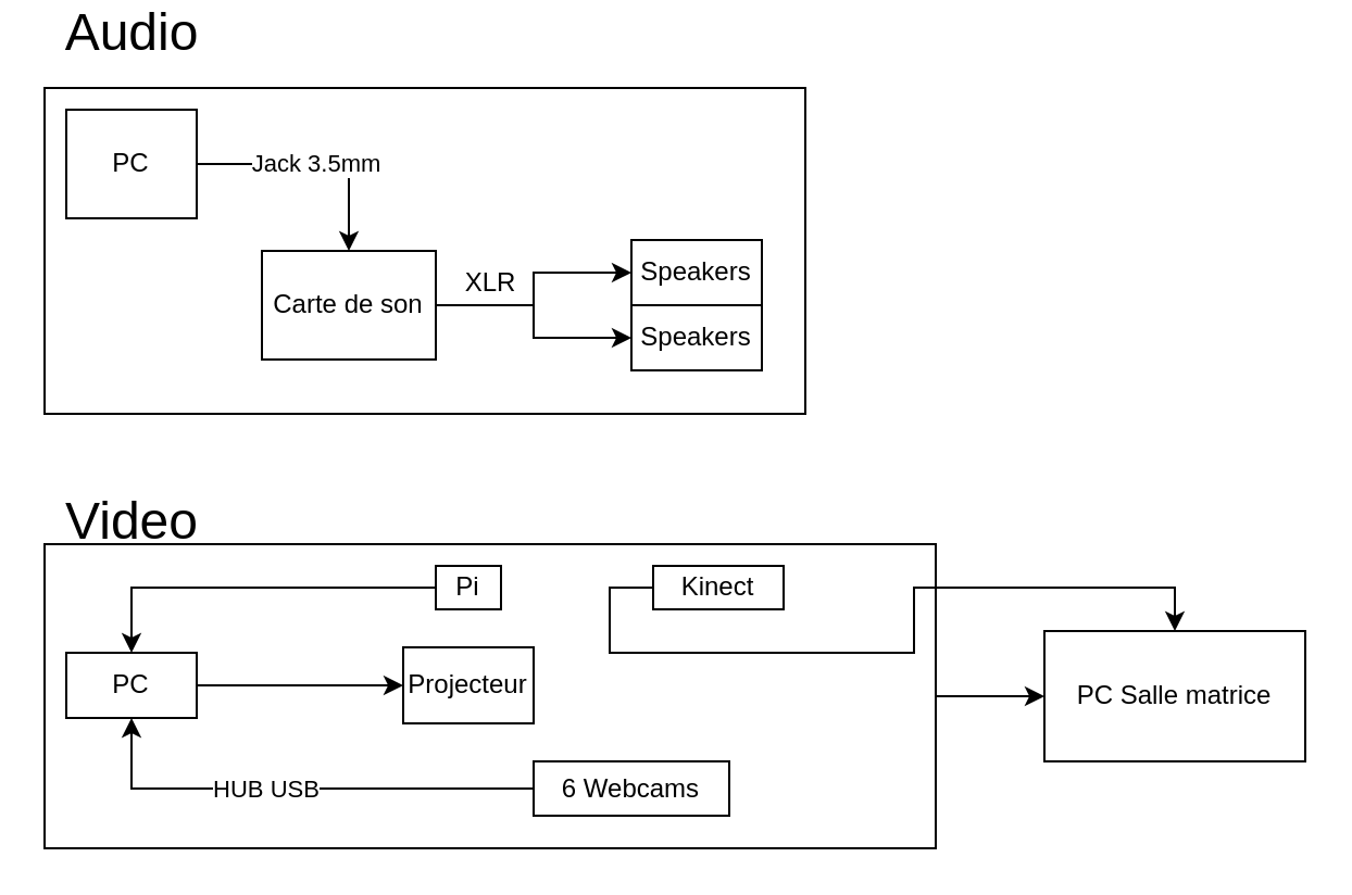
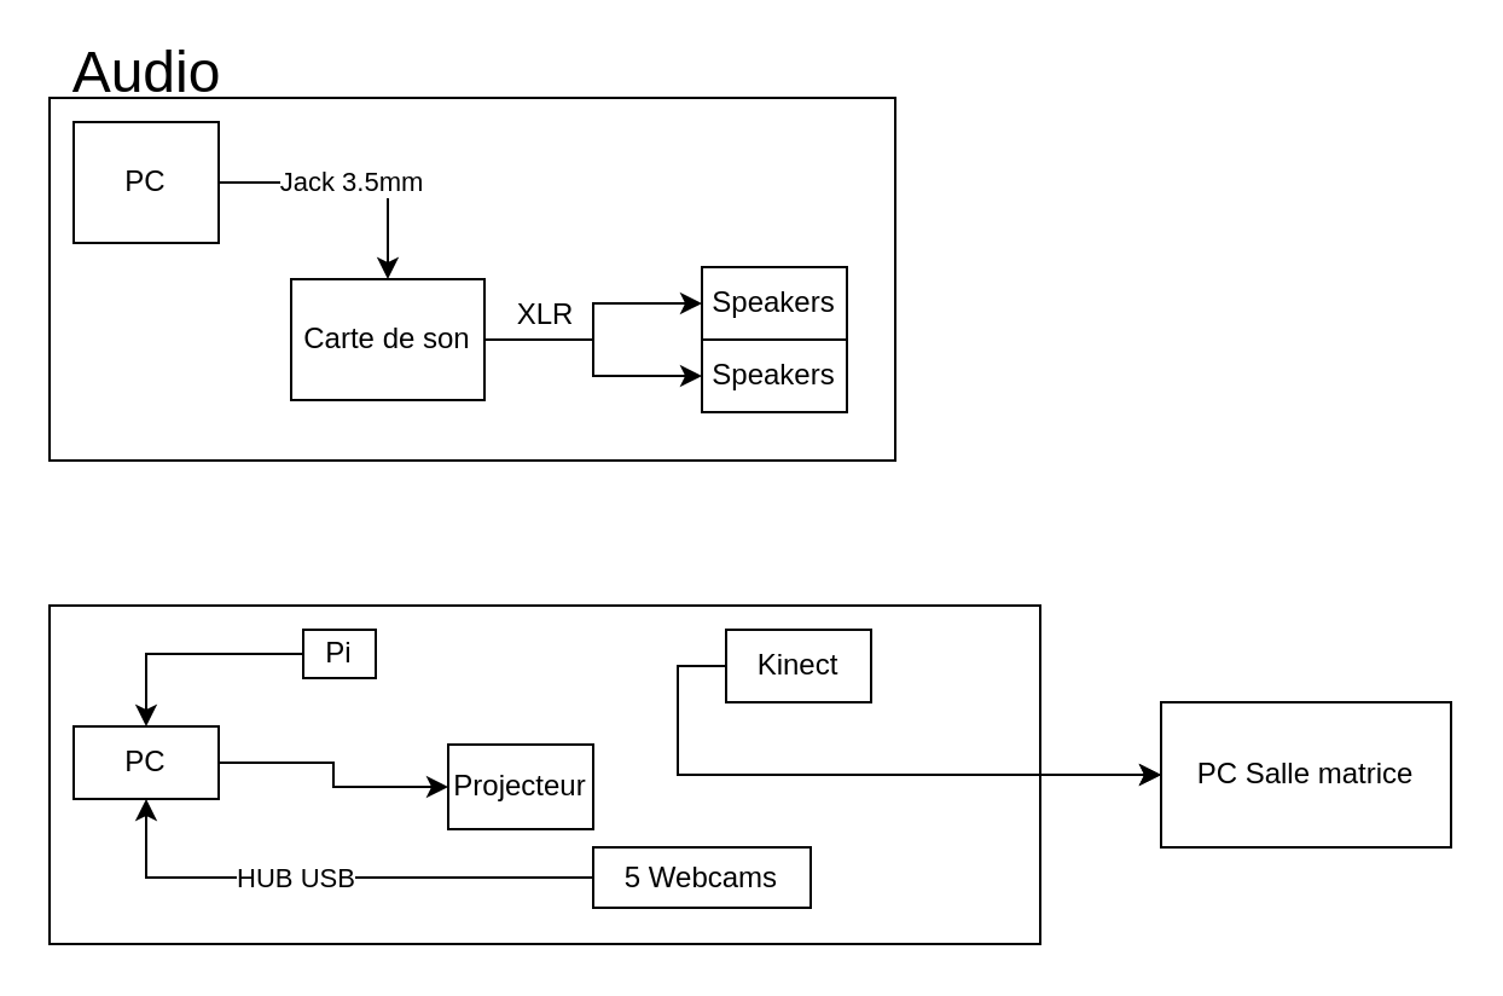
- <mxCell id="8" value="&lt;font style=&quot;font-size: 24px&quot;&gt;Audio&lt;/font&gt;" style="text;html=1;align=center;verticalAlign=middle;resizable=0;points=[];autosize=1;strokeColor=none;fillColor=none;" parent="1" vertex="1"><mxGeometry x="20" y="5" width="80" height="20" as="geometry" /></mxCell>
+ <mxCell id="8" value="&lt;font style=&quot;font-size: 24px&quot;&gt;Audio&lt;/font&gt;" style="text;html=1;align=center;verticalAlign=middle;resizable=0;points=[];autosize=1;strokeColor=none;fillColor=none;" parent="1" vertex="1"><mxGeometry x="20" y="20" width="80" height="20" as="geometry" /></mxCell>
- <mxCell id="13" value="&lt;div style=&quot;font-size: 24px&quot;&gt;&lt;font style=&quot;font-size: 24px&quot;&gt;Video&lt;/font&gt;&lt;/div&gt;" style="text;html=1;align=center;verticalAlign=middle;resizable=0;points=[];autosize=1;strokeColor=none;fillColor=none;" parent="1" vertex="1"><mxGeometry x="20" y="230" width="80" height="20" as="geometry" /></mxCell>
- <mxCell id="25" value="Pi" style="rounded=0;whiteSpace=wrap;html=1;" vertex="1" parent="1"><mxGeometry x="200" y="260" width="30" height="20" as="geometry" /></mxCell>
+ <mxCell id="25" value="Pi" style="rounded=0;whiteSpace=wrap;html=1;" vertex="1" parent="1"><mxGeometry x="125" y="260" width="30" height="20" as="geometry" /></mxCell>
- <mxCell id="15" value="&lt;div&gt;Kinect&lt;/div&gt;" style="rounded=0;whiteSpace=wrap;html=1;" parent="1" vertex="1"><mxGeometry x="300" y="260" width="60" height="20" as="geometry" /></mxCell>
+ <mxCell id="15" value="&lt;div&gt;Kinect&lt;/div&gt;" style="rounded=0;whiteSpace=wrap;html=1;" parent="1" vertex="1"><mxGeometry x="300" y="260" width="60" height="30" as="geometry" /></mxCell>
- <mxCell id="19" value="&lt;div&gt;Projecteur&lt;/div&gt;" style="rounded=0;whiteSpace=wrap;html=1;" parent="1" vertex="1"><mxGeometry x="185" y="297.5" width="60" height="35" as="geometry" /></mxCell>
+ <mxCell id="19" value="&lt;div&gt;Projecteur&lt;/div&gt;" style="rounded=0;whiteSpace=wrap;html=1;" parent="1" vertex="1"><mxGeometry x="185" y="307.5" width="60" height="35" as="geometry" /></mxCell>
- <mxCell id="18" value="6 Webcams" style="rounded=0;whiteSpace=wrap;html=1;" parent="1" vertex="1"><mxGeometry x="245" y="350" width="90" height="25" as="geometry" /></mxCell>
+ <mxCell id="18" value="5 Webcams" style="rounded=0;whiteSpace=wrap;html=1;" parent="1" vertex="1"><mxGeometry x="245" y="350" width="90" height="25" as="geometry" /></mxCell>
